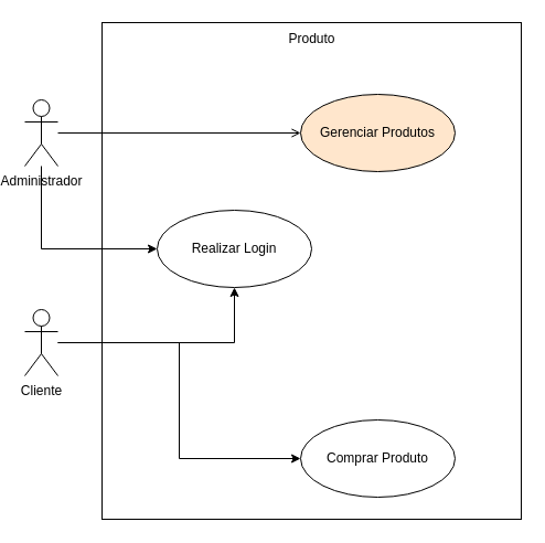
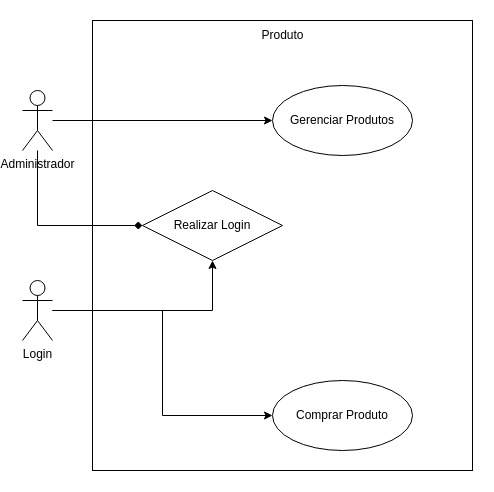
- <mxCell id="3" style="edgeStyle=orthogonalEdgeStyle;rounded=0;orthogonalLoop=1;jettySize=auto;html=1;entryX=0;entryY=0.5;entryDx=0;entryDy=0;endArrow=open;" edge="1" parent="1" source="4" target="9"><mxGeometry relative="1" as="geometry" /></mxCell>
+ <mxCell id="3" style="edgeStyle=orthogonalEdgeStyle;rounded=0;orthogonalLoop=1;jettySize=auto;html=1;entryX=0;entryY=0.5;entryDx=0;entryDy=0;" edge="1" parent="1" source="4" target="9"><mxGeometry relative="1" as="geometry" /></mxCell>
- <mxCell id="9" value="Gerenciar Produtos" style="ellipse;whiteSpace=wrap;html=1;fillColor=#ffe6cc;" vertex="1" parent="1"><mxGeometry x="270" y="85" width="140" height="70" as="geometry" /></mxCell>
+ <mxCell id="9" value="Gerenciar Produtos" style="ellipse;whiteSpace=wrap;html=1;" vertex="1" parent="1"><mxGeometry x="270" y="85" width="140" height="70" as="geometry" /></mxCell>
- <mxCell id="2" style="edgeStyle=orthogonalEdgeStyle;rounded=0;orthogonalLoop=1;jettySize=auto;html=1;entryX=0;entryY=0.5;entryDx=0;entryDy=0;" edge="1" parent="1" source="4" target="5"><mxGeometry relative="1" as="geometry"><Array as="points"><mxPoint x="35" y="225" /></Array></mxGeometry></mxCell>
+ <mxCell id="2" style="edgeStyle=orthogonalEdgeStyle;rounded=0;orthogonalLoop=1;jettySize=auto;html=1;entryX=0;entryY=0.5;entryDx=0;entryDy=0;endArrow=diamond;" edge="1" parent="1" source="4" target="5"><mxGeometry relative="1" as="geometry"><Array as="points"><mxPoint x="35" y="225" /></Array></mxGeometry></mxCell>
- <mxCell id="5" value="Realizar Login" style="ellipse;whiteSpace=wrap;html=1;" vertex="1" parent="1"><mxGeometry x="140" y="190" width="140" height="70" as="geometry" /></mxCell>
+ <mxCell id="5" value="Realizar Login" style="rhombus;whiteSpace=wrap;html=1;" vertex="1" parent="1"><mxGeometry x="140" y="190" width="140" height="70" as="geometry" /></mxCell>
- <mxCell id="8" value="Cliente" style="shape=umlActor;verticalLabelPosition=bottom;verticalAlign=top;html=1;" vertex="1" parent="1"><mxGeometry x="20" y="280" width="30" height="60" as="geometry" /></mxCell>
+ <mxCell id="8" value="Login" style="shape=umlActor;verticalLabelPosition=bottom;verticalAlign=top;html=1;" vertex="1" parent="1"><mxGeometry x="20" y="280" width="30" height="60" as="geometry" /></mxCell>
